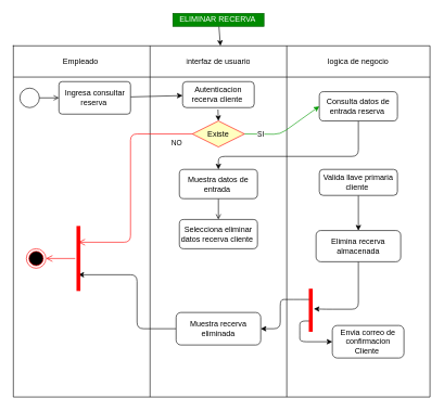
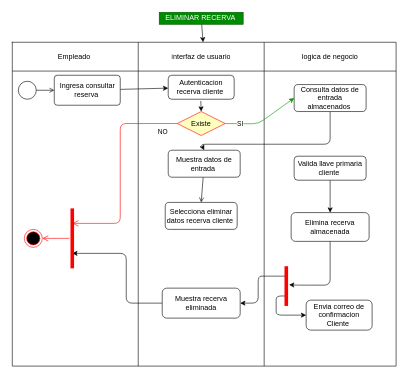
- <mxCell id="32" value="Consulta datos de entrada reserva&amp;nbsp;" style="whiteSpace=wrap;html=1;fillColor=#FFFFFF;fontColor=#000000;rounded=1;" parent="1" vertex="1"><mxGeometry x="490" y="140.5" width="120" height="45" as="geometry" /></mxCell>
+ <mxCell id="32" value="Consulta datos de entrada almacenados&amp;nbsp;" style="whiteSpace=wrap;html=1;fillColor=#FFFFFF;fontColor=#000000;rounded=1;" parent="1" vertex="1"><mxGeometry x="490" y="140.5" width="120" height="45" as="geometry" /></mxCell>
- <mxCell id="27" value="Muestra datos de entrada&amp;nbsp;" style="whiteSpace=wrap;html=1;fillColor=#FFFFFF;fontColor=#000000;rounded=1;" parent="1" vertex="1"><mxGeometry x="275" y="260" width="120" height="45" as="geometry" /></mxCell>
+ <mxCell id="27" value="Muestra datos de entrada&amp;nbsp;" style="whiteSpace=wrap;html=1;fillColor=#FFFFFF;fontColor=#000000;rounded=1;" parent="1" vertex="1"><mxGeometry x="280" y="250" width="120" height="45" as="geometry" /></mxCell>
